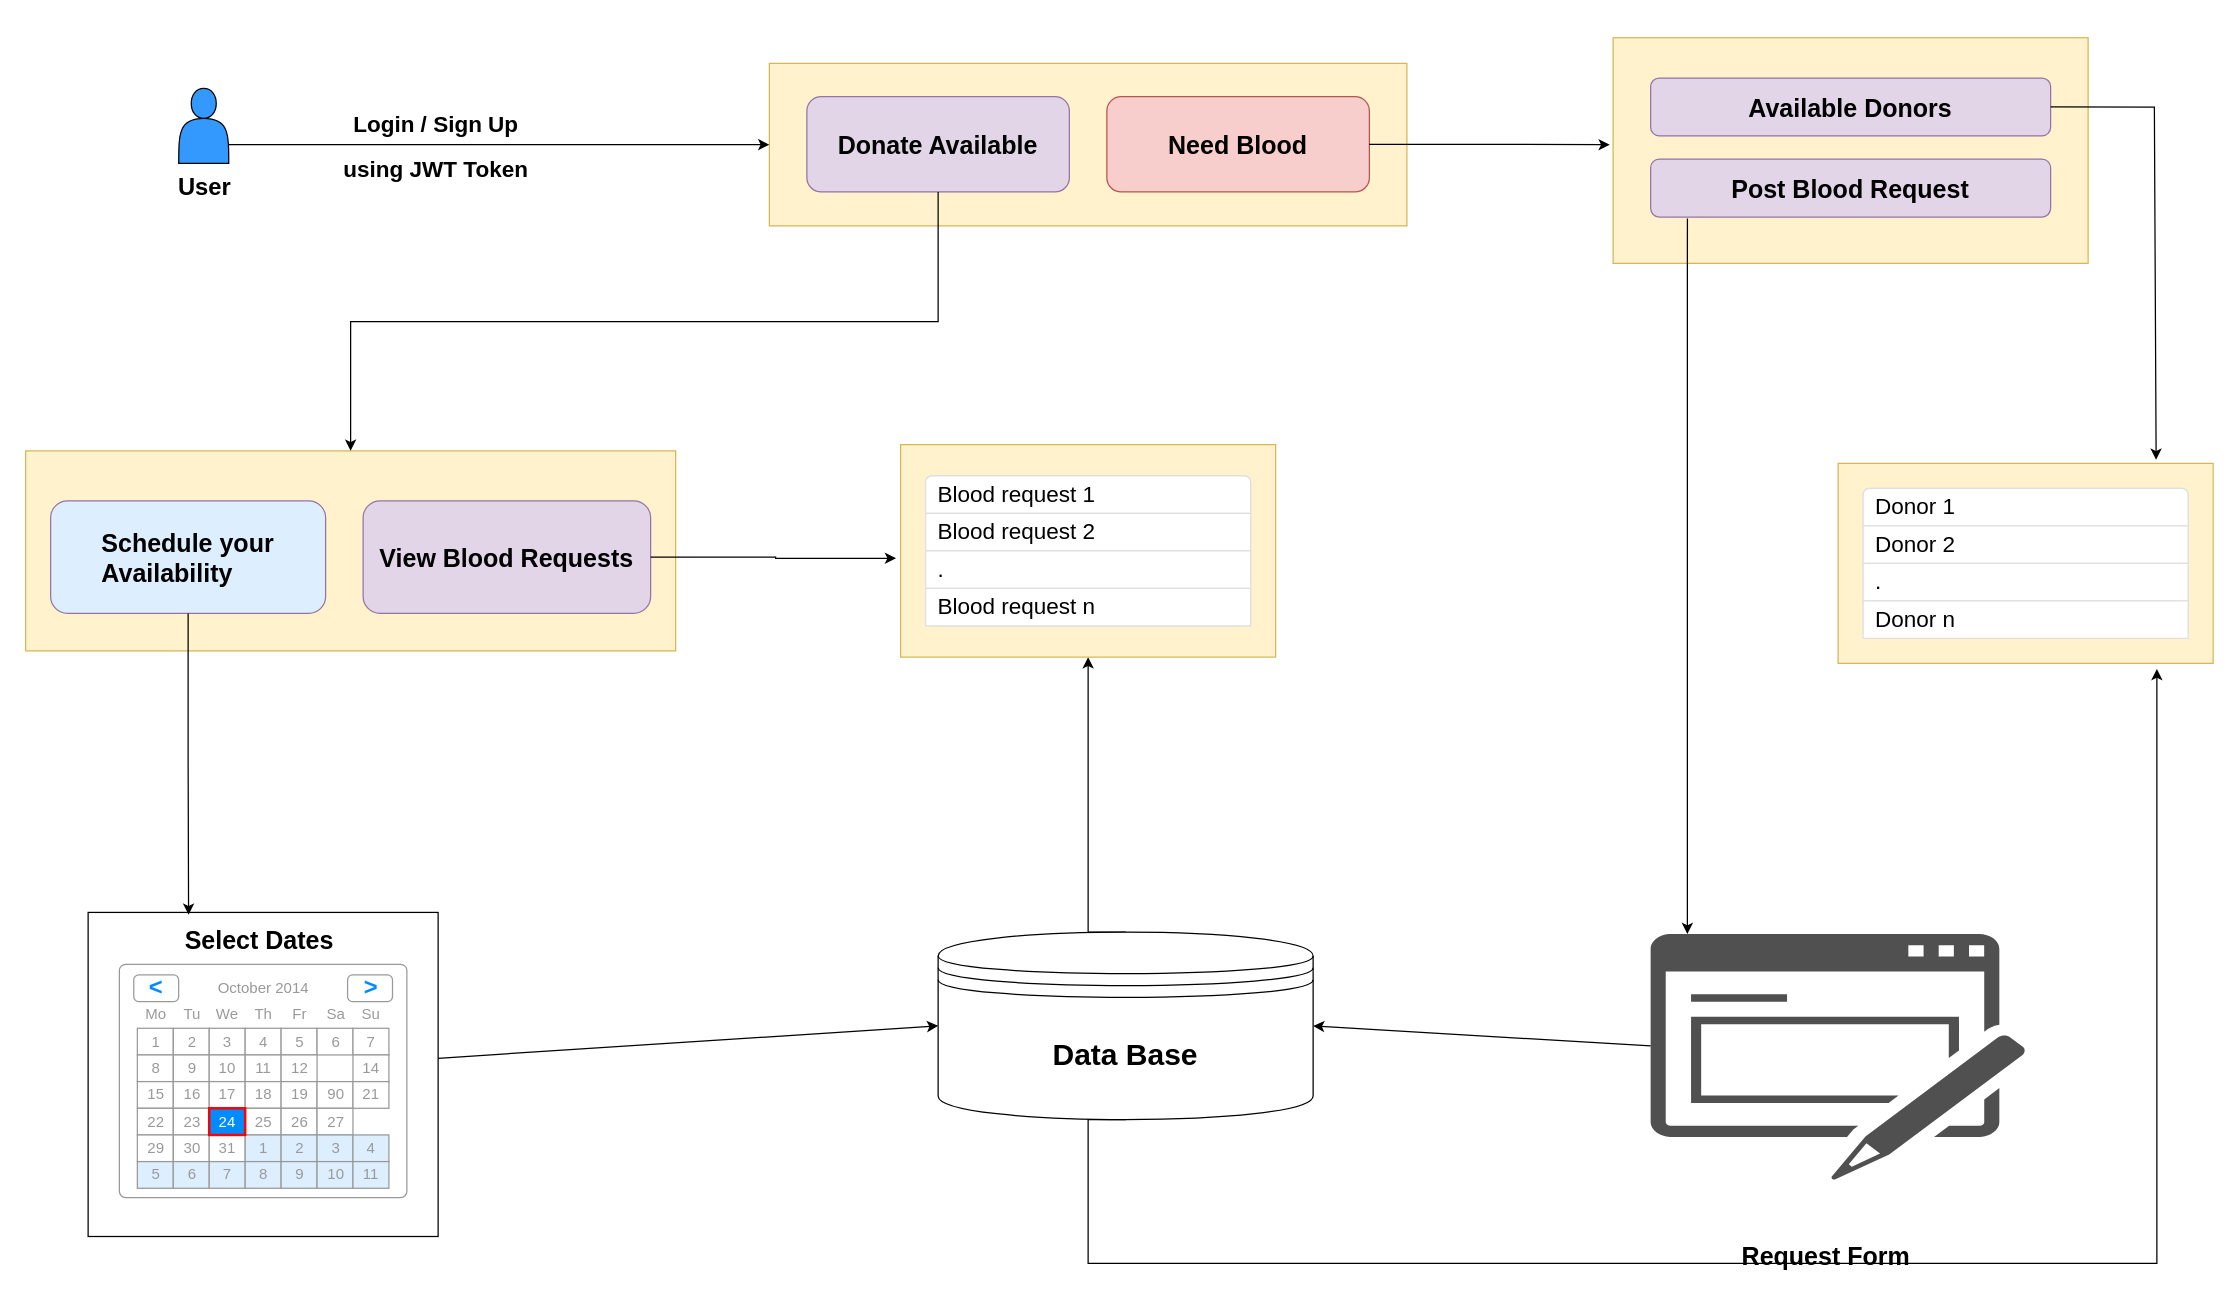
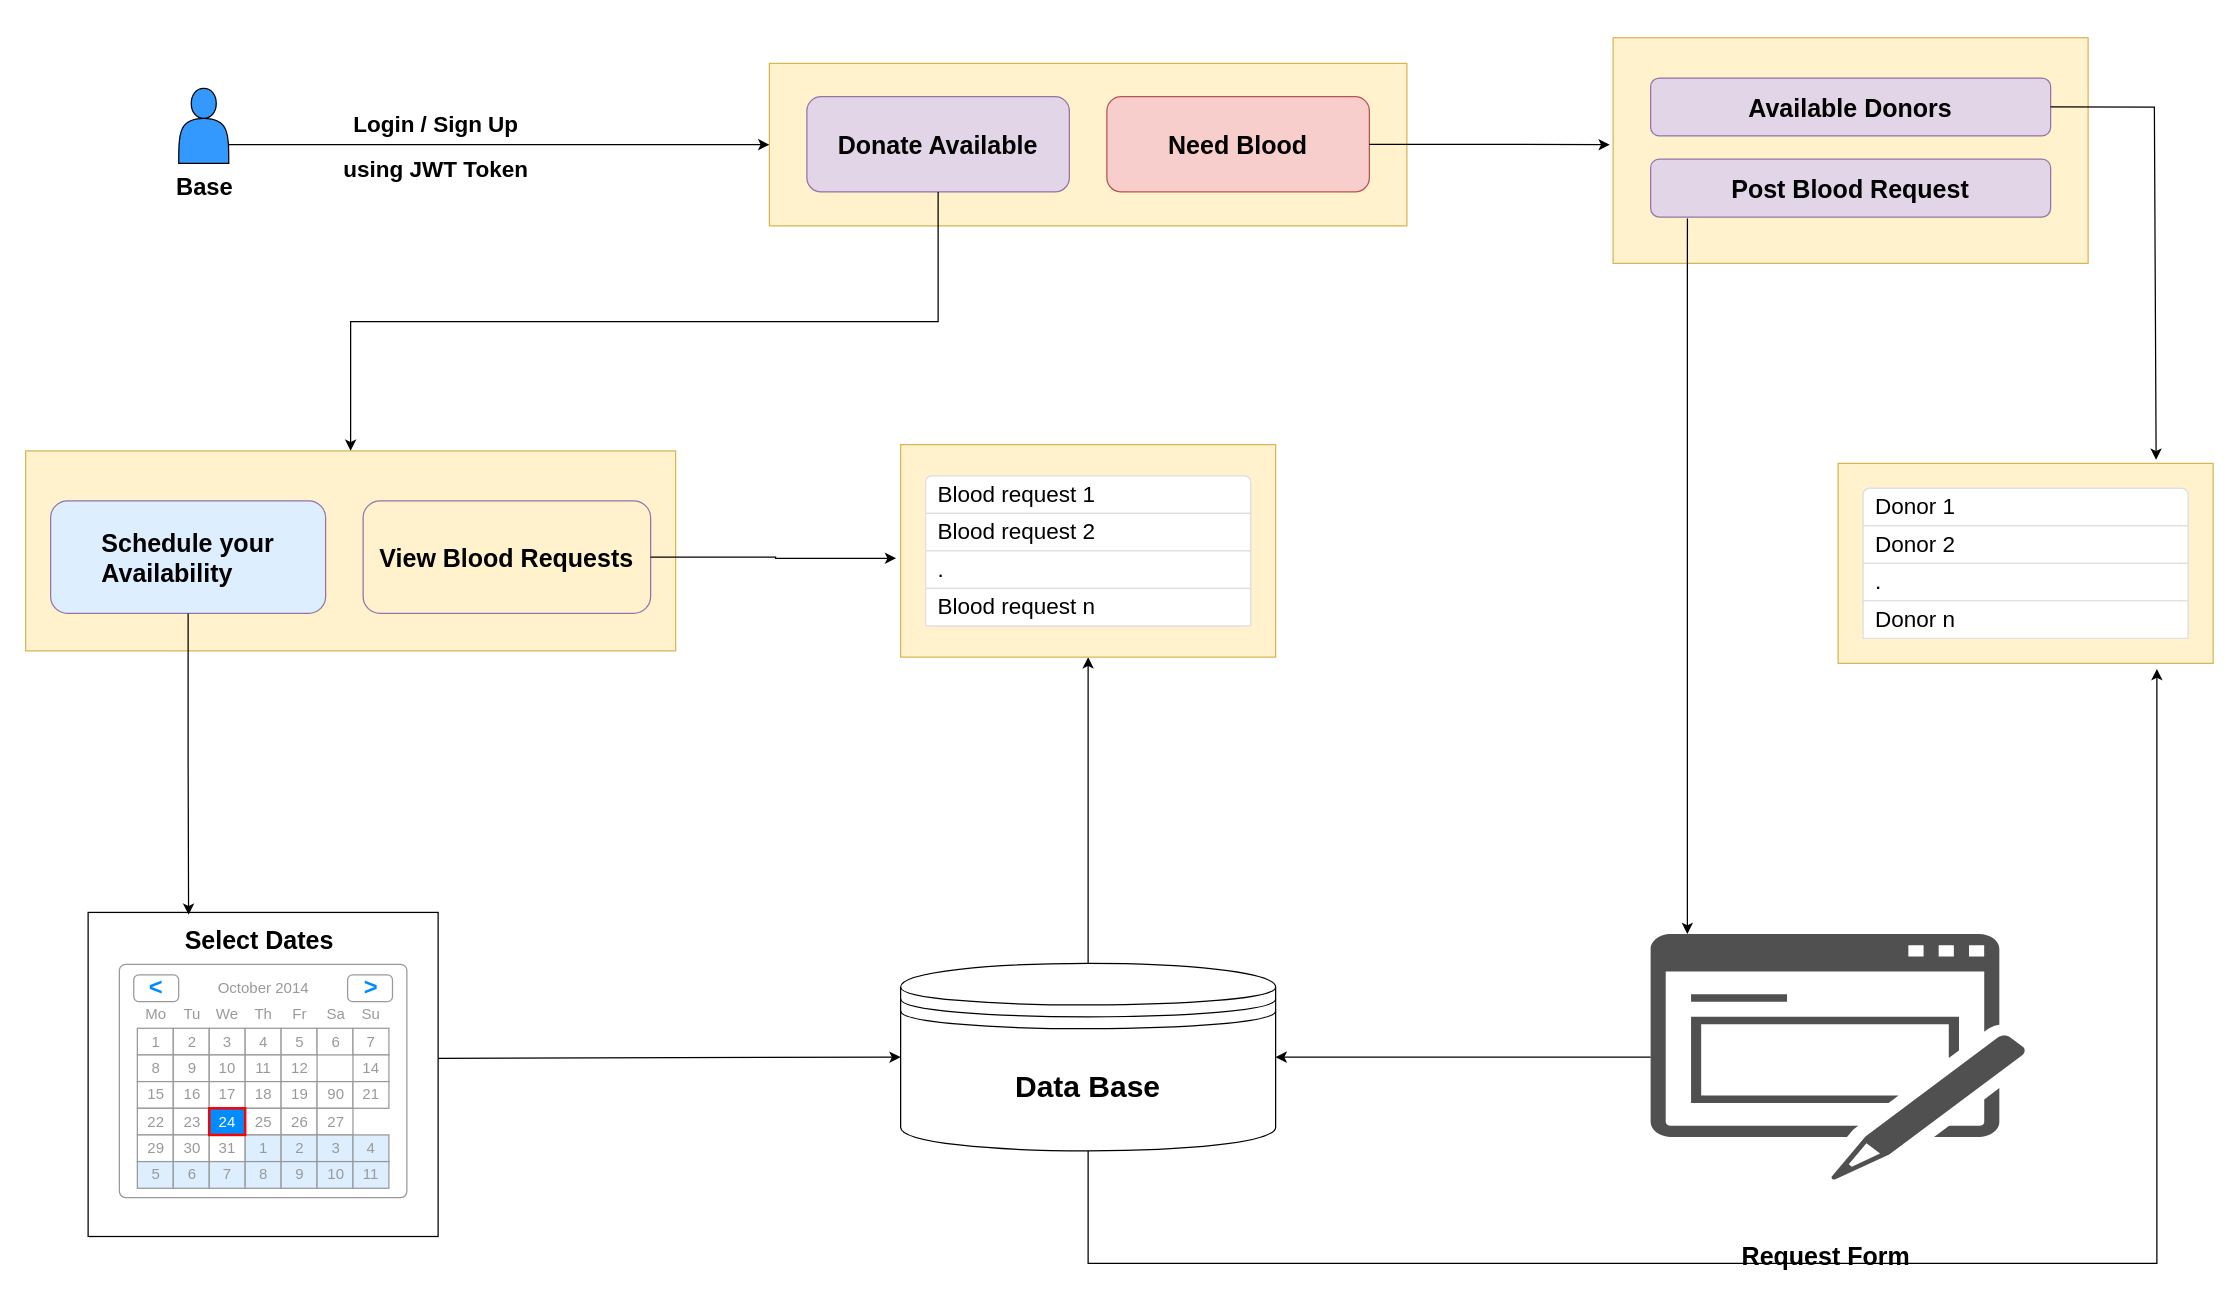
- <mxCell id="93" value="&lt;b style=&quot;&quot;&gt;&lt;font style=&quot;font-size: 19px;&quot;&gt;User&lt;/font&gt;&lt;/b&gt;" style="text;html=1;align=center;verticalAlign=middle;resizable=0;points=[];autosize=1;strokeColor=none;fillColor=none;" parent="91" vertex="1"><mxGeometry y="60" width="70" height="40" as="geometry" /></mxCell>
+ <mxCell id="93" value="&lt;b style=&quot;&quot;&gt;&lt;font style=&quot;font-size: 19px;&quot;&gt;Base&lt;/font&gt;&lt;/b&gt;" style="text;html=1;align=center;verticalAlign=middle;resizable=0;points=[];autosize=1;strokeColor=none;fillColor=none;" parent="91" vertex="1"><mxGeometry y="60" width="70" height="40" as="geometry" /></mxCell>
- <mxCell id="11" value="&lt;b&gt;View Blood Requests&lt;br&gt;&lt;/b&gt;" style="rounded=1;whiteSpace=wrap;html=1;fillColor=#e1d5e7;strokeColor=#9673a6;fontSize=20;" parent="8" vertex="1"><mxGeometry x="270" y="40" width="230" height="90" as="geometry" /></mxCell>
+ <mxCell id="11" value="&lt;b&gt;View Blood Requests&lt;br&gt;&lt;/b&gt;" style="rounded=1;whiteSpace=wrap;html=1;fillColor=#fff2cc;strokeColor=#9673a6;fontSize=20;" parent="8" vertex="1"><mxGeometry x="270" y="40" width="230" height="90" as="geometry" /></mxCell>
- <mxCell id="4" value="&lt;font style=&quot;font-size: 24px;&quot;&gt;Data Base&lt;/font&gt;" style="shape=datastore;whiteSpace=wrap;html=1;fontSize=22;fontStyle=1" parent="1" vertex="1"><mxGeometry x="750" y="745" width="300" height="150" as="geometry" /></mxCell>
+ <mxCell id="4" value="&lt;font style=&quot;font-size: 24px;&quot;&gt;Data Base&lt;/font&gt;" style="shape=datastore;whiteSpace=wrap;html=1;fontSize=22;fontStyle=1" parent="1" vertex="1"><mxGeometry x="720" y="770" width="300" height="150" as="geometry" /></mxCell>
